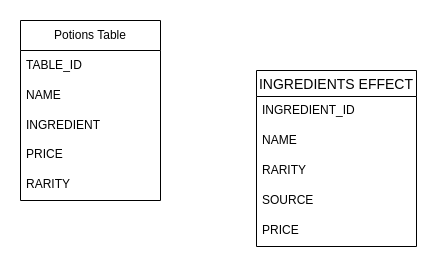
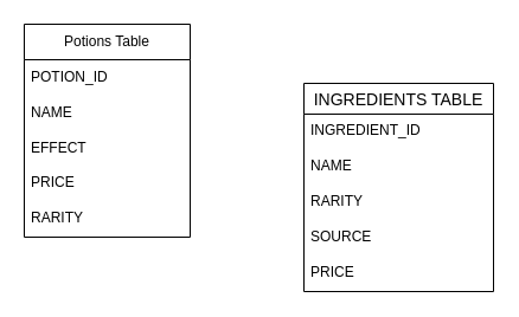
- <mxCell id="3" value="TABLE_ID" style="text;strokeColor=none;fillColor=none;align=left;verticalAlign=middle;spacingLeft=4;spacingRight=4;overflow=hidden;points=[[0,0.5],[1,0.5]];portConstraint=eastwest;rotatable=0;whiteSpace=wrap;html=1;" vertex="1" parent="2"><mxGeometry y="30" width="140" height="30" as="geometry" /></mxCell>
+ <mxCell id="3" value="POTION_ID" style="text;strokeColor=none;fillColor=none;align=left;verticalAlign=middle;spacingLeft=4;spacingRight=4;overflow=hidden;points=[[0,0.5],[1,0.5]];portConstraint=eastwest;rotatable=0;whiteSpace=wrap;html=1;" vertex="1" parent="2"><mxGeometry y="30" width="140" height="30" as="geometry" /></mxCell>
- <mxCell id="8" value="INGREDIENTS EFFECT" style="swimlane;fontStyle=0;childLayout=stackLayout;horizontal=1;startSize=26;horizontalStack=0;resizeParent=1;resizeParentMax=0;resizeLast=0;collapsible=1;marginBottom=0;align=center;fontSize=14;" vertex="1" parent="1"><mxGeometry x="256" y="70" width="160" height="176" as="geometry" /></mxCell>
+ <mxCell id="8" value="INGREDIENTS TABLE" style="swimlane;fontStyle=0;childLayout=stackLayout;horizontal=1;startSize=26;horizontalStack=0;resizeParent=1;resizeParentMax=0;resizeLast=0;collapsible=1;marginBottom=0;align=center;fontSize=14;" vertex="1" parent="1"><mxGeometry x="256" y="70" width="160" height="176" as="geometry" /></mxCell>
- <mxCell id="5" value="INGREDIENT" style="text;strokeColor=none;fillColor=none;align=left;verticalAlign=middle;spacingLeft=4;spacingRight=4;overflow=hidden;points=[[0,0.5],[1,0.5]];portConstraint=eastwest;rotatable=0;whiteSpace=wrap;html=1;" vertex="1" parent="2"><mxGeometry y="90" width="140" height="30" as="geometry" /></mxCell>
+ <mxCell id="5" value="EFFECT" style="text;strokeColor=none;fillColor=none;align=left;verticalAlign=middle;spacingLeft=4;spacingRight=4;overflow=hidden;points=[[0,0.5],[1,0.5]];portConstraint=eastwest;rotatable=0;whiteSpace=wrap;html=1;" vertex="1" parent="2"><mxGeometry y="90" width="140" height="30" as="geometry" /></mxCell>
